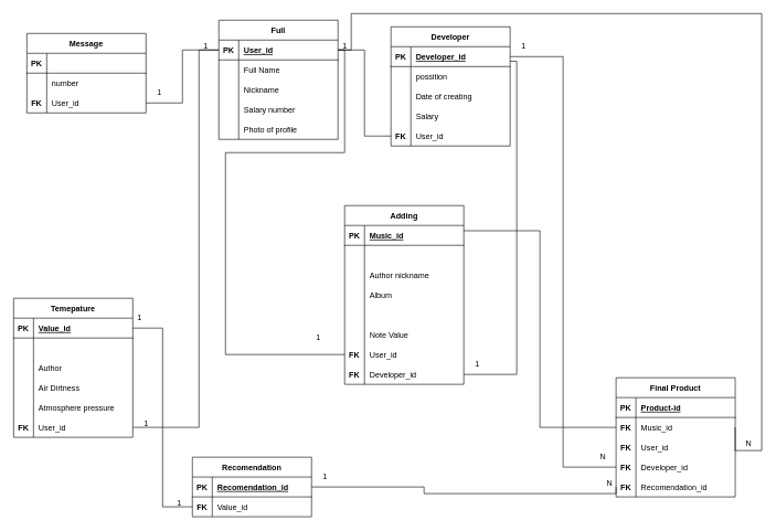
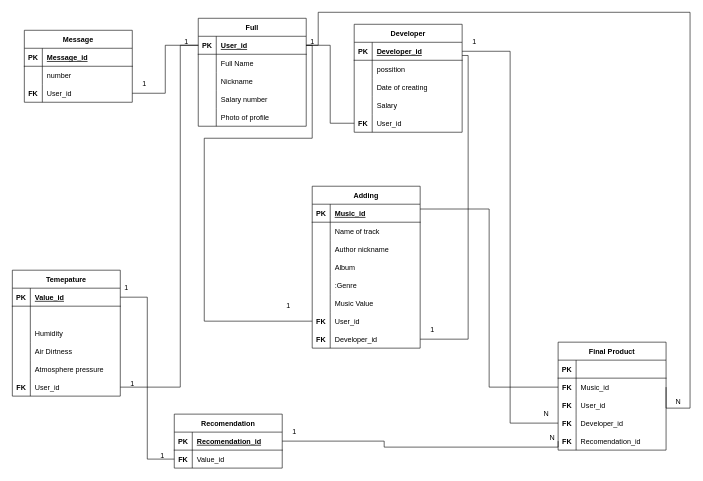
+ <mxCell id="5" value="Message_id" style="shape=partialRectangle;connectable=0;fillColor=none;top=0;left=0;bottom=0;right=0;align=left;spacingLeft=6;fontStyle=5;overflow=hidden;" parent="3" vertex="1"><mxGeometry x="30" width="150" height="30" as="geometry"><mxRectangle width="150" height="30" as="alternateBounds" /></mxGeometry></mxCell>
+ <mxCell id="52" value="Name of track" style="shape=partialRectangle;connectable=0;fillColor=none;top=0;left=0;bottom=0;right=0;align=left;spacingLeft=6;overflow=hidden;" parent="50" vertex="1"><mxGeometry x="30" width="150" height="30" as="geometry"><mxRectangle width="150" height="30" as="alternateBounds" /></mxGeometry></mxCell>
+ <mxCell id="61" value=":Genre" style="shape=partialRectangle;connectable=0;fillColor=none;top=0;left=0;bottom=0;right=0;align=left;spacingLeft=6;overflow=hidden;" parent="59" vertex="1"><mxGeometry x="30" width="150" height="30" as="geometry"><mxRectangle width="150" height="30" as="alternateBounds" /></mxGeometry></mxCell>
- <mxCell id="64" value="Note Value" style="shape=partialRectangle;connectable=0;fillColor=none;top=0;left=0;bottom=0;right=0;align=left;spacingLeft=6;overflow=hidden;" parent="62" vertex="1"><mxGeometry x="30" width="150" height="30" as="geometry"><mxRectangle width="150" height="30" as="alternateBounds" /></mxGeometry></mxCell>
+ <mxCell id="64" value="Music Value" style="shape=partialRectangle;connectable=0;fillColor=none;top=0;left=0;bottom=0;right=0;align=left;spacingLeft=6;overflow=hidden;" parent="62" vertex="1"><mxGeometry x="30" width="150" height="30" as="geometry"><mxRectangle width="150" height="30" as="alternateBounds" /></mxGeometry></mxCell>
- <mxCell id="81" value="Author" style="shape=partialRectangle;connectable=0;fillColor=none;top=0;left=0;bottom=0;right=0;align=left;spacingLeft=6;overflow=hidden;" parent="79" vertex="1"><mxGeometry x="30" width="150" height="30" as="geometry"><mxRectangle width="150" height="30" as="alternateBounds" /></mxGeometry></mxCell>
+ <mxCell id="81" value="Humidity" style="shape=partialRectangle;connectable=0;fillColor=none;top=0;left=0;bottom=0;right=0;align=left;spacingLeft=6;overflow=hidden;" parent="79" vertex="1"><mxGeometry x="30" width="150" height="30" as="geometry"><mxRectangle width="150" height="30" as="alternateBounds" /></mxGeometry></mxCell>
- <mxCell id="102" value="Product-id" style="shape=partialRectangle;connectable=0;fillColor=none;top=0;left=0;bottom=0;right=0;align=left;spacingLeft=6;fontStyle=5;overflow=hidden;" parent="100" vertex="1"><mxGeometry x="30" width="150" height="30" as="geometry"><mxRectangle width="150" height="30" as="alternateBounds" /></mxGeometry></mxCell>
